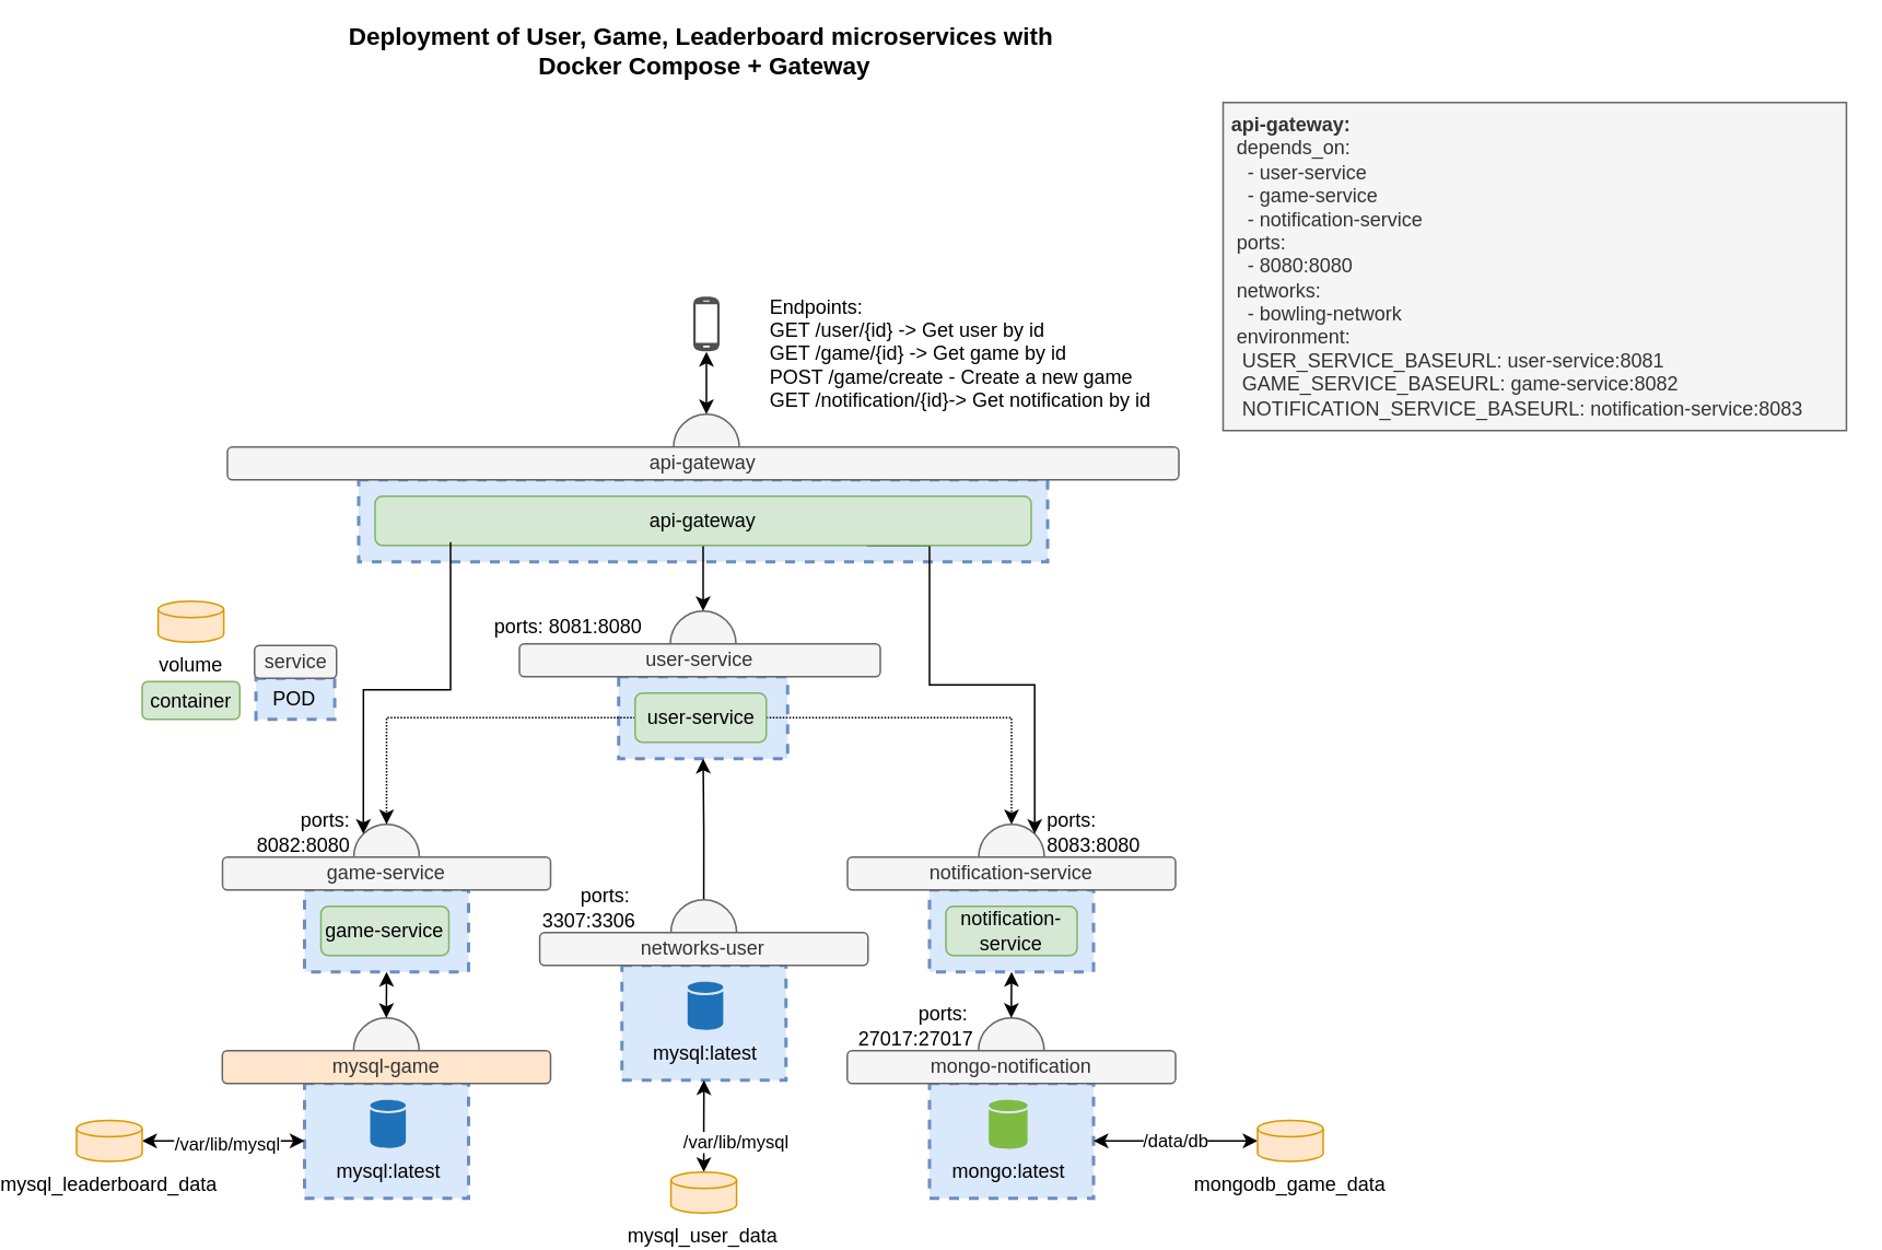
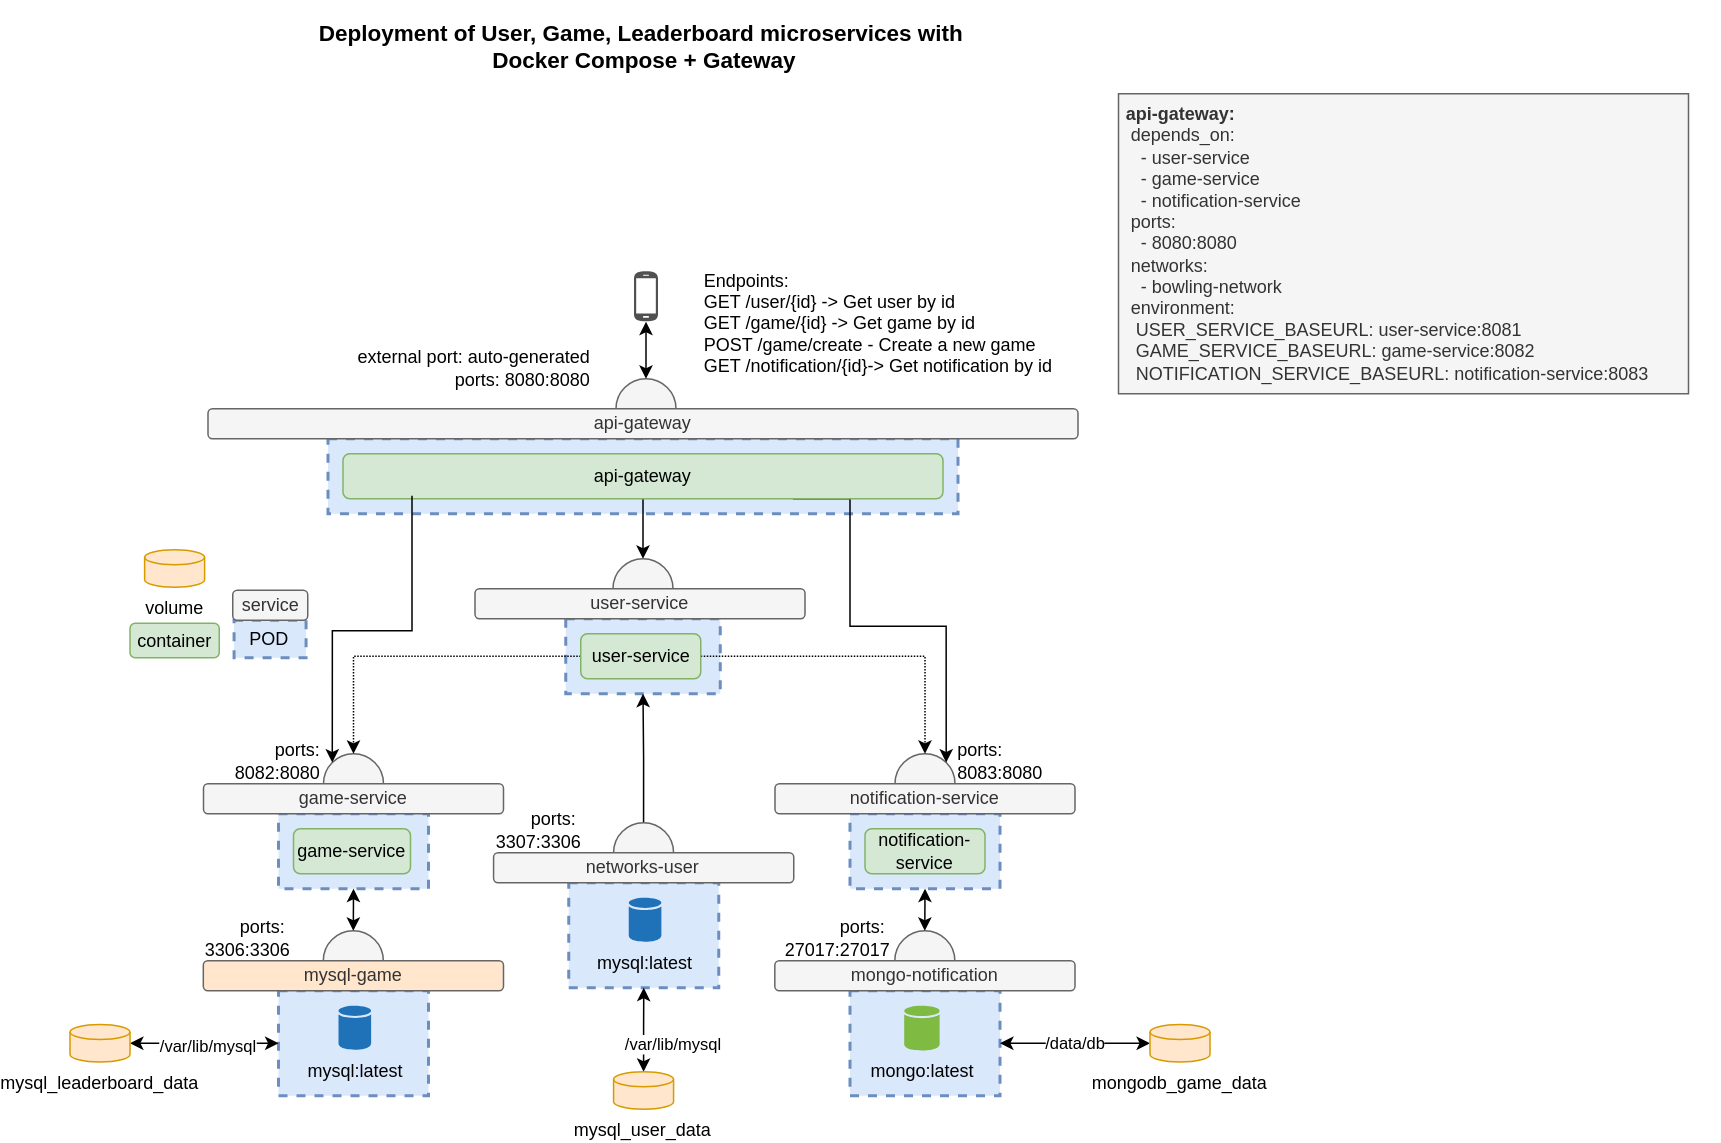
+ <mxCell id="58" value="&lt;div&gt;external port: auto-generated&lt;/div&gt;&lt;div&gt;ports: 8080:&lt;span style=&quot;background-color: initial;&quot;&gt;8080&lt;/span&gt;&lt;/div&gt;" style="text;html=1;strokeColor=none;fillColor=none;align=right;verticalAlign=middle;whiteSpace=wrap;rounded=0;" parent="1" vertex="1"><mxGeometry x="190.88" y="230" width="178" height="30" as="geometry" /></mxCell>
- <mxCell id="33" value="&lt;div&gt;&lt;span style=&quot;background-color: initial;&quot;&gt;ports: 8081:&lt;/span&gt;&lt;span style=&quot;background-color: initial;&quot;&gt;8080&lt;/span&gt;&lt;br&gt;&lt;/div&gt;" style="text;html=1;strokeColor=none;fillColor=none;align=right;verticalAlign=middle;whiteSpace=wrap;rounded=0;" parent="1" vertex="1"><mxGeometry x="188.88" y="372" width="178" height="20" as="geometry" /></mxCell>
+ <mxCell id="27" value="&lt;div&gt;&lt;span&gt;ports:&amp;nbsp;&lt;/span&gt;&lt;br&gt;&lt;/div&gt;3306:3306" style="text;html=1;strokeColor=none;fillColor=none;align=right;verticalAlign=middle;whiteSpace=wrap;rounded=0;" parent="1" vertex="1"><mxGeometry x="60" y="610" width="109" height="30" as="geometry" /></mxCell>
